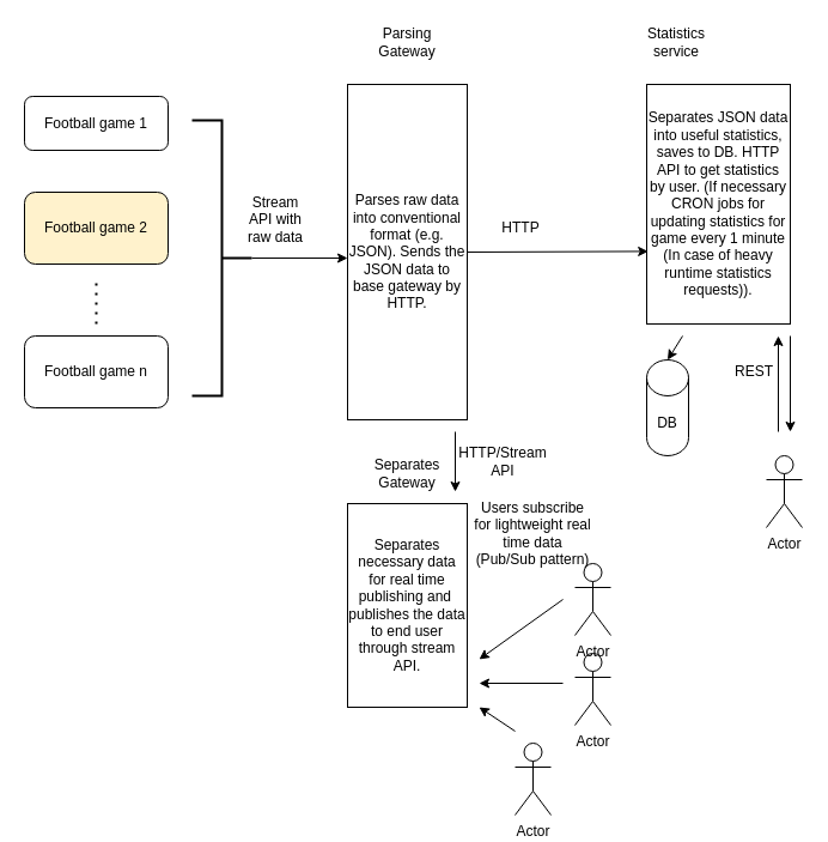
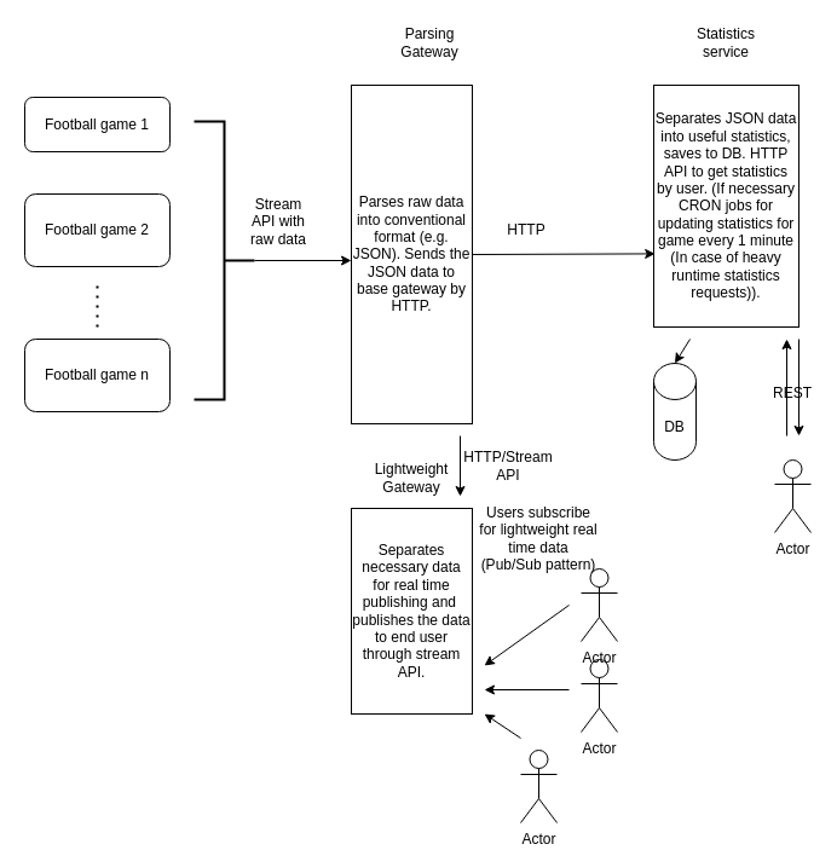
- <mxCell id="10" value="Parsing Gateway" style="text;html=1;align=center;verticalAlign=middle;whiteSpace=wrap;rounded=0;" vertex="1" parent="1"><mxGeometry x="310" y="20" width="60" height="30" as="geometry" /></mxCell>
+ <mxCell id="10" value="Parsing Gateway" style="text;html=1;align=center;verticalAlign=middle;whiteSpace=wrap;rounded=0;" vertex="1" parent="1"><mxGeometry x="325" y="20" width="60" height="30" as="geometry" /></mxCell>
- <mxCell id="25" value="Statistics service" style="text;html=1;align=center;verticalAlign=middle;whiteSpace=wrap;rounded=0;" vertex="1" parent="1"><mxGeometry x="535" y="20" width="60" height="30" as="geometry" /></mxCell>
+ <mxCell id="25" value="Statistics service" style="text;html=1;align=center;verticalAlign=middle;whiteSpace=wrap;rounded=0;" vertex="1" parent="1"><mxGeometry x="570" y="20" width="60" height="30" as="geometry" /></mxCell>
- <mxCell id="3" value="Football game 2" style="rounded=1;whiteSpace=wrap;html=1;fillColor=#fff2cc;" vertex="1" parent="1"><mxGeometry x="20" y="160" width="120" height="60" as="geometry" /></mxCell>
+ <mxCell id="3" value="Football game 2" style="rounded=1;whiteSpace=wrap;html=1;" vertex="1" parent="1"><mxGeometry x="20" y="160" width="120" height="60" as="geometry" /></mxCell>
- <mxCell id="30" value="REST" style="text;html=1;align=center;verticalAlign=middle;whiteSpace=wrap;rounded=0;" vertex="1" parent="1"><mxGeometry x="600" y="295" width="60" height="30" as="geometry" /></mxCell>
+ <mxCell id="30" value="REST" style="text;html=1;align=center;verticalAlign=middle;whiteSpace=wrap;rounded=0;" vertex="1" parent="1"><mxGeometry x="625" y="310" width="60" height="30" as="geometry" /></mxCell>
- <mxCell id="21" value="Separates Gateway" style="text;html=1;align=center;verticalAlign=middle;whiteSpace=wrap;rounded=0;" vertex="1" parent="1"><mxGeometry x="310" y="380" width="60" height="30" as="geometry" /></mxCell>
+ <mxCell id="21" value="Lightweight Gateway" style="text;html=1;align=center;verticalAlign=middle;whiteSpace=wrap;rounded=0;" vertex="1" parent="1"><mxGeometry x="310" y="380" width="60" height="30" as="geometry" /></mxCell>
